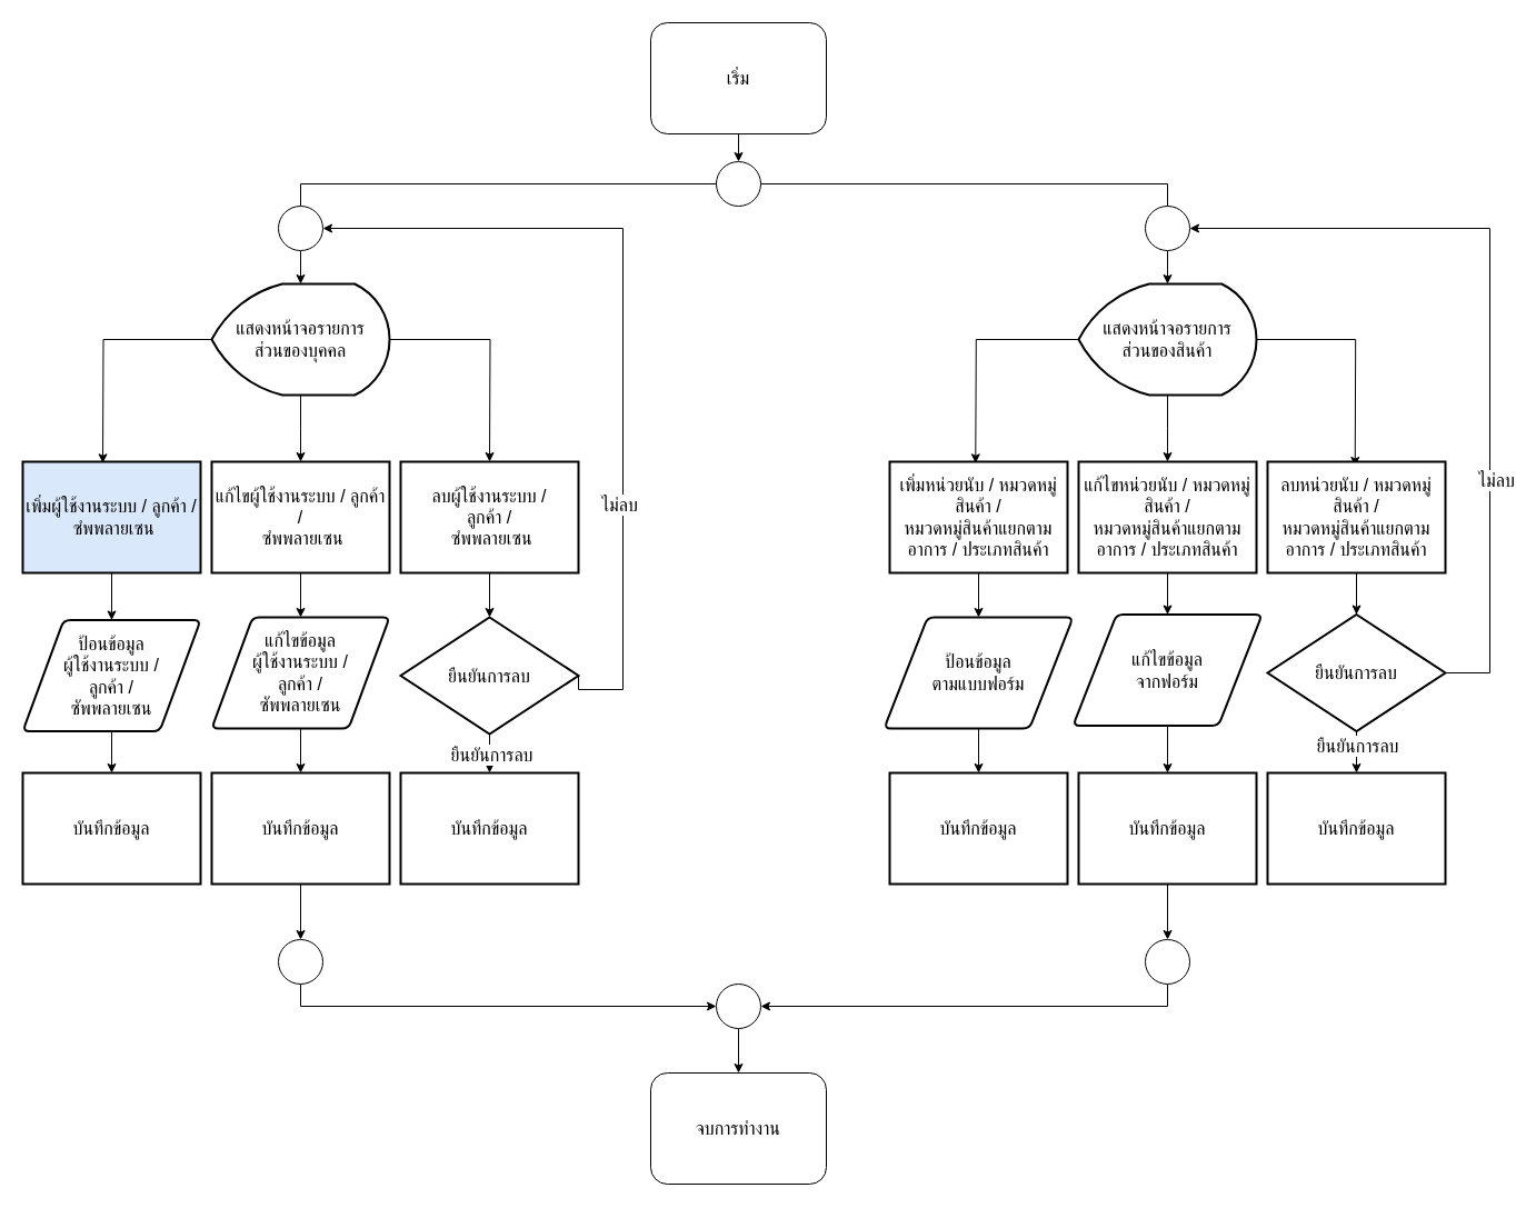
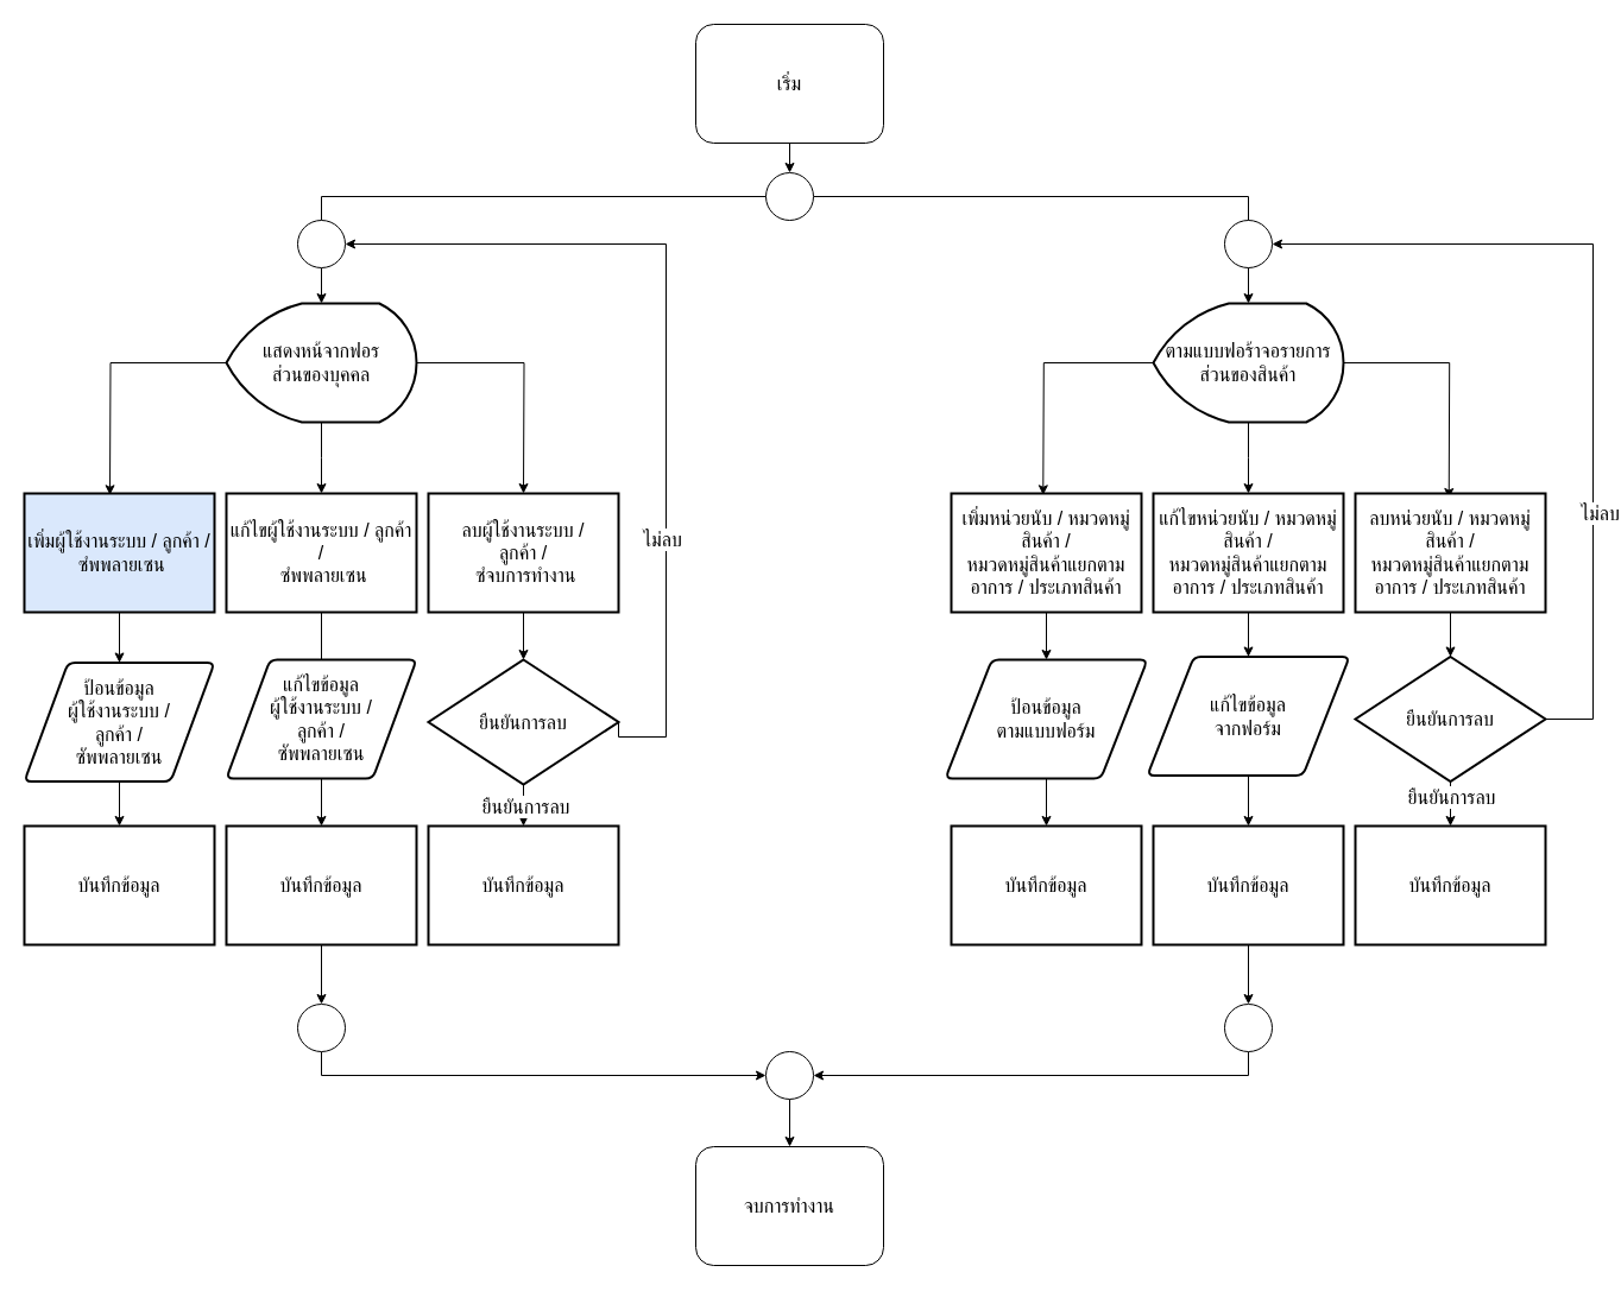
- <mxCell id="10" value="แสดงหน้าจอรายการ&lt;br style=&quot;font-size: 16px;&quot;&gt;ส่วนของบุคคล" style="strokeWidth=2;html=1;shape=mxgraph.flowchart.display;whiteSpace=wrap;fontSize=16;" vertex="1" parent="1"><mxGeometry x="190" y="255" width="160" height="100" as="geometry" /></mxCell>
+ <mxCell id="10" value="แสดงหน้จากฟอร&lt;br style=&quot;font-size: 16px;&quot;&gt;ส่วนของบุคคล" style="strokeWidth=2;html=1;shape=mxgraph.flowchart.display;whiteSpace=wrap;fontSize=16;" vertex="1" parent="1"><mxGeometry x="190" y="255" width="160" height="100" as="geometry" /></mxCell>
- <mxCell id="14" value="แสดงหน้าจอรายการ&lt;br style=&quot;font-size: 16px;&quot;&gt;ส่วนของสินค้า" style="strokeWidth=2;html=1;shape=mxgraph.flowchart.display;whiteSpace=wrap;fontSize=16;" vertex="1" parent="1"><mxGeometry x="970" y="255" width="160" height="100" as="geometry" /></mxCell>
+ <mxCell id="14" value="ตามแบบฟอร้าจอรายการ&lt;br style=&quot;font-size: 16px;&quot;&gt;ส่วนของสินค้า" style="strokeWidth=2;html=1;shape=mxgraph.flowchart.display;whiteSpace=wrap;fontSize=16;" vertex="1" parent="1"><mxGeometry x="970" y="255" width="160" height="100" as="geometry" /></mxCell>
- <mxCell id="20" value="ลบผู้ใช้งานระบบ / &lt;br&gt;ลูกค้า /&lt;br style=&quot;font-size: 16px;&quot;&gt;&amp;nbsp;ซํพพลายเซน" style="rounded=0;whiteSpace=wrap;html=1;absoluteArcSize=1;arcSize=14;strokeWidth=2;fontSize=16;" vertex="1" parent="1"><mxGeometry x="360" y="415" width="160" height="100" as="geometry" /></mxCell>
+ <mxCell id="20" value="ลบผู้ใช้งานระบบ / &lt;br&gt;ลูกค้า /&lt;br style=&quot;font-size: 16px;&quot;&gt;&amp;nbsp;ซํจบการทำงาน" style="rounded=0;whiteSpace=wrap;html=1;absoluteArcSize=1;arcSize=14;strokeWidth=2;fontSize=16;" vertex="1" parent="1"><mxGeometry x="360" y="415" width="160" height="100" as="geometry" /></mxCell>
- <mxCell id="17" value="" style="edgeStyle=orthogonalEdgeStyle;rounded=0;orthogonalLoop=1;jettySize=auto;html=1;fontSize=16;" edge="1" parent="1" source="18" target="44"><mxGeometry relative="1" as="geometry" /></mxCell>
+ <mxCell id="17" value="" style="edgeStyle=orthogonalEdgeStyle;rounded=0;orthogonalLoop=1;jettySize=auto;html=1;fontSize=16;endArrow=none;" edge="1" parent="1" source="18" target="44"><mxGeometry relative="1" as="geometry" /></mxCell>
